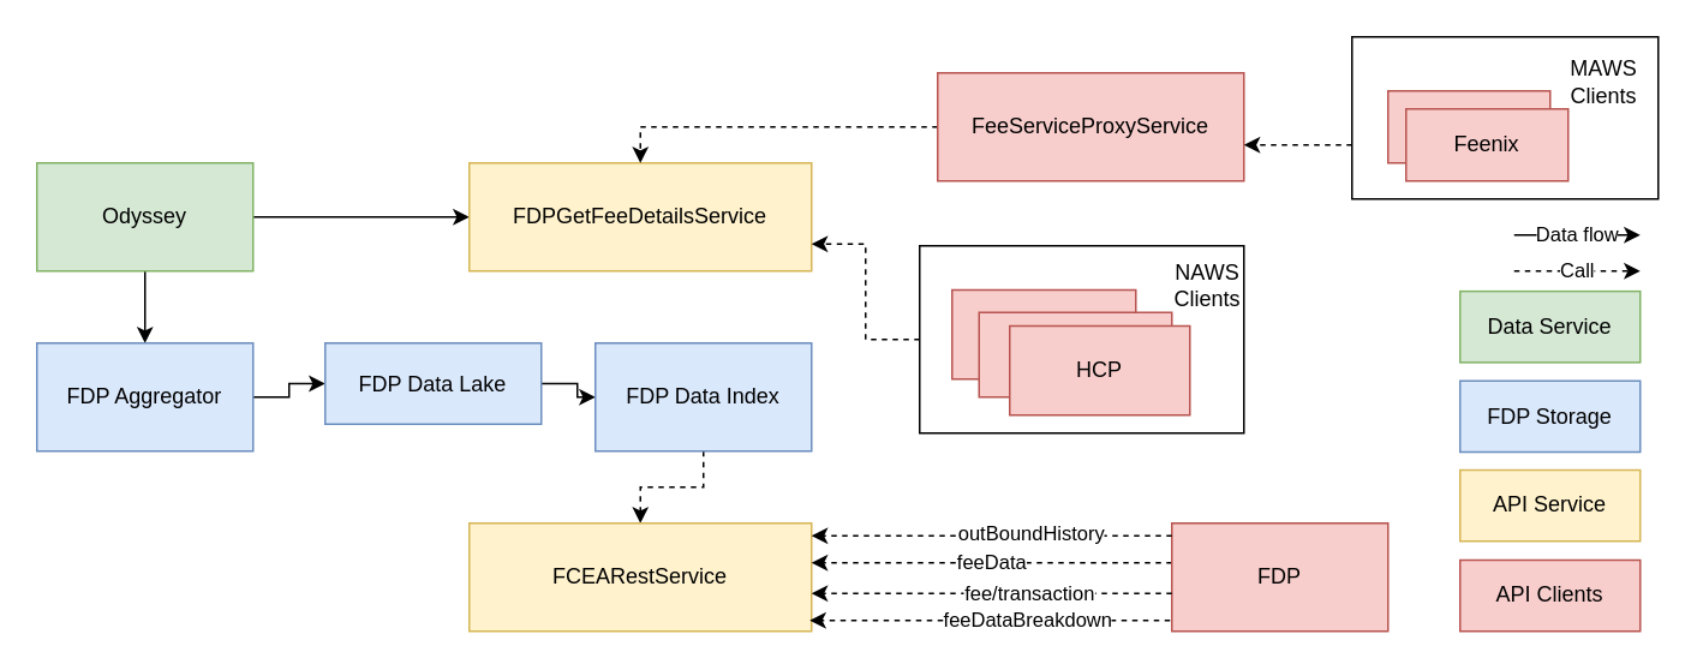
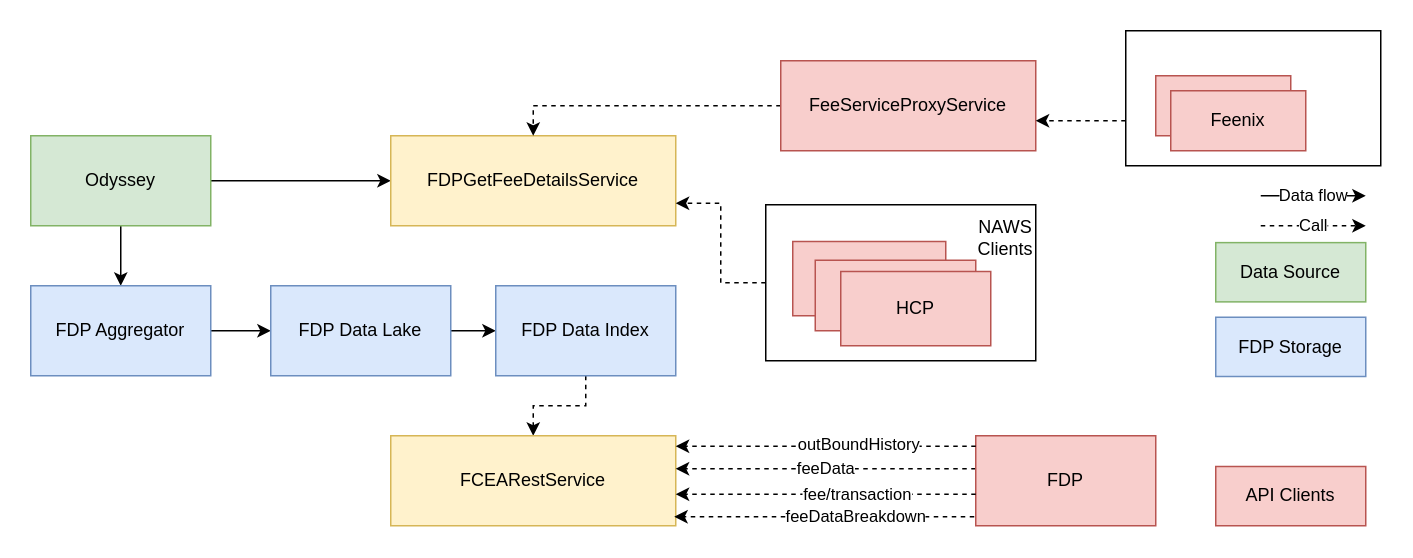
- <mxCell id="25" value="MAWS Clients" style="text;html=1;strokeColor=none;fillColor=none;align=center;verticalAlign=middle;whiteSpace=wrap;rounded=0;" vertex="1" parent="1"><mxGeometry x="860" y="30" width="60" height="30" as="geometry" /></mxCell>
- <mxCell id="32" value="Data Service" style="rounded=0;whiteSpace=wrap;html=1;fillColor=#d5e8d4;strokeColor=#82b366;" vertex="1" parent="1"><mxGeometry x="810" y="161.25" width="100" height="39.5" as="geometry" /></mxCell>
+ <mxCell id="32" value="Data Source" style="rounded=0;whiteSpace=wrap;html=1;fillColor=#d5e8d4;strokeColor=#82b366;" vertex="1" parent="1"><mxGeometry x="810" y="161.25" width="100" height="39.5" as="geometry" /></mxCell>
- <mxCell id="9" value="FDP Data Lake" style="rounded=0;whiteSpace=wrap;html=1;fillColor=#dae8fc;strokeColor=#6c8ebf;" vertex="1" parent="1"><mxGeometry x="180" y="190" width="120" height="45" as="geometry" /></mxCell>
+ <mxCell id="9" value="FDP Data Lake" style="rounded=0;whiteSpace=wrap;html=1;fillColor=#dae8fc;strokeColor=#6c8ebf;" vertex="1" parent="1"><mxGeometry x="180" y="190" width="120" height="60" as="geometry" /></mxCell>
- <mxCell id="39" value="API Service" style="rounded=0;whiteSpace=wrap;html=1;fillColor=#fff2cc;strokeColor=#d6b656;" vertex="1" parent="1"><mxGeometry x="810" y="260.5" width="100" height="39.5" as="geometry" /></mxCell>
